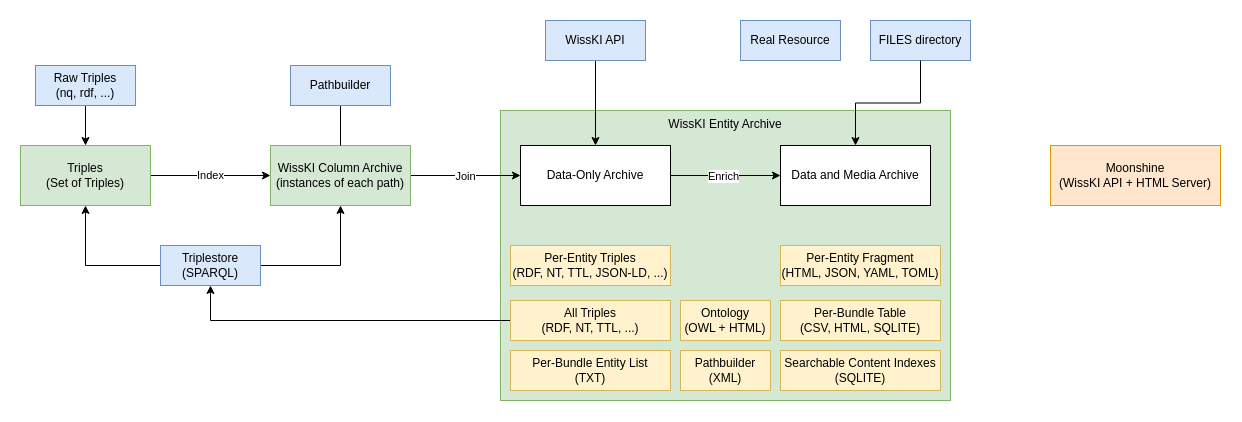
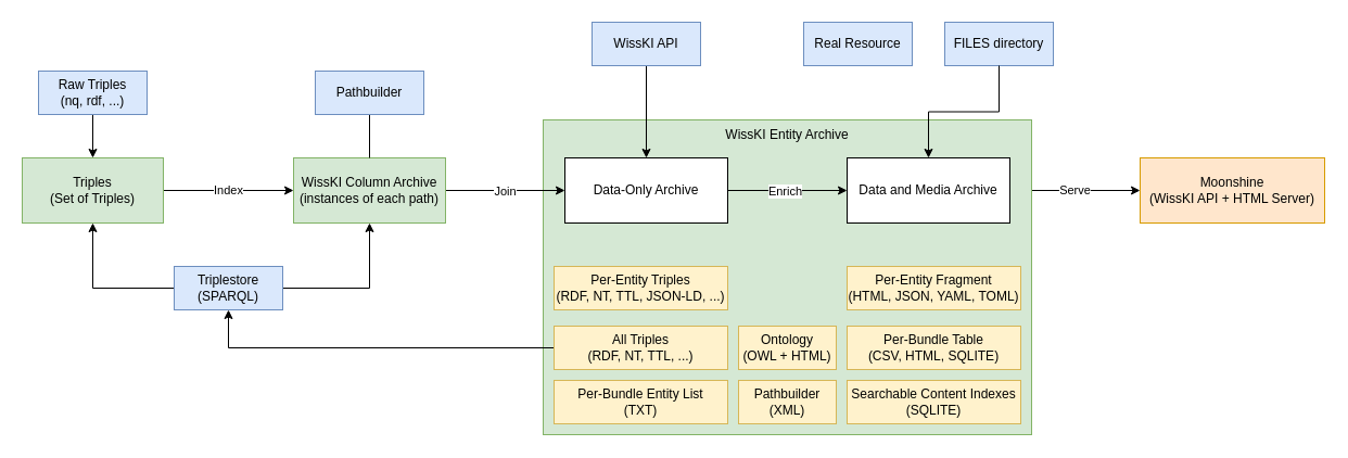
+ <mxCell id="2" value="Serve" style="edgeStyle=orthogonalEdgeStyle;rounded=0;orthogonalLoop=1;jettySize=auto;html=1;exitX=1;exitY=0.5;exitDx=0;exitDy=0;" parent="1" source="20" target="24" edge="1"><mxGeometry relative="1" as="geometry" /></mxCell>
